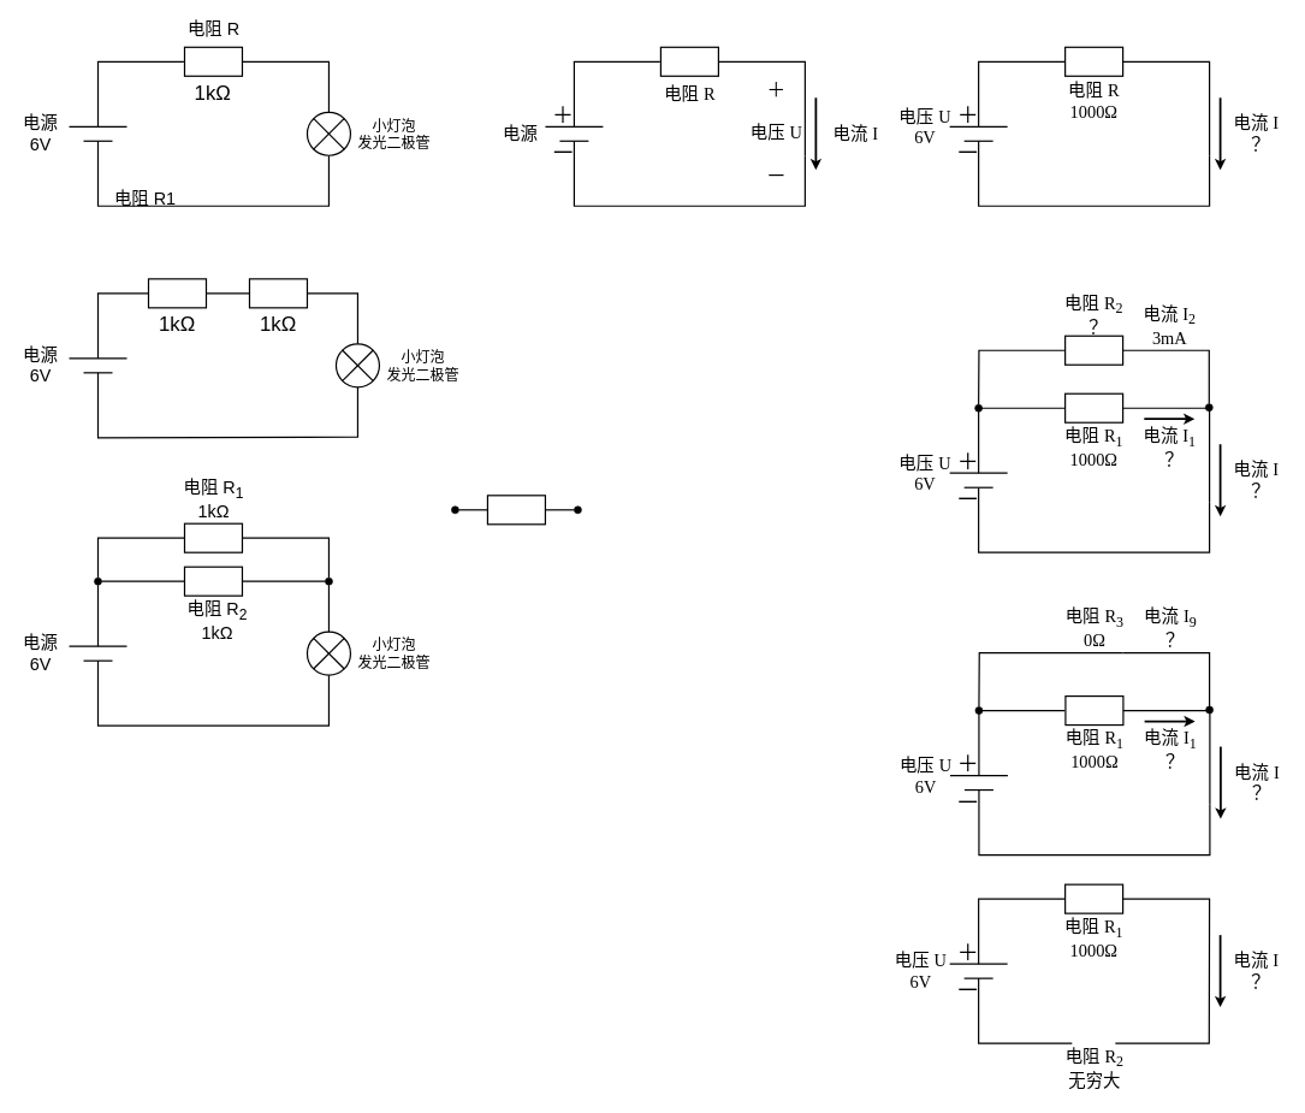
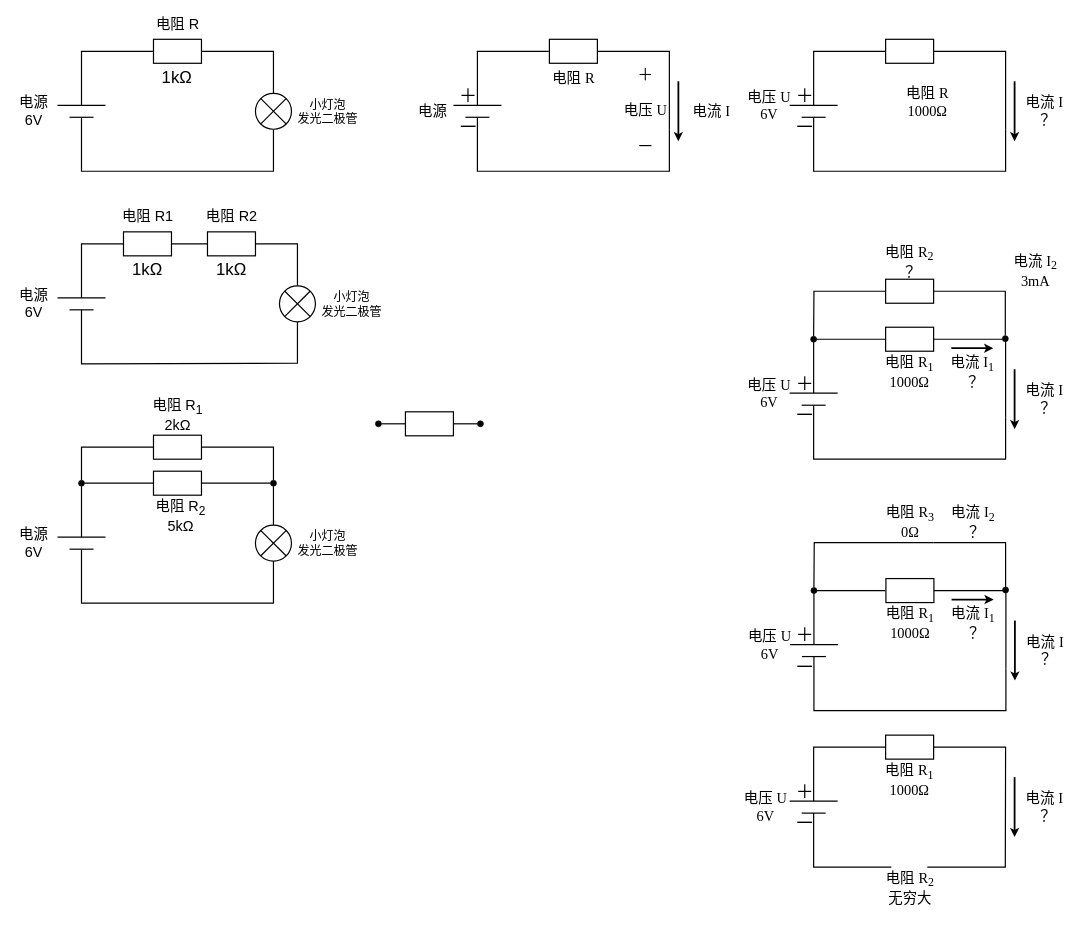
- <mxCell id="75" value="&lt;font style=&quot;font-size: 24px;&quot;&gt;电阻&amp;nbsp;&lt;/font&gt;&lt;span style=&quot;font-family: &amp;quot;Times New Roman&amp;quot;; font-size: 24px; background-color: transparent; color: light-dark(rgb(0, 0, 0), rgb(255, 255, 255));&quot;&gt;R&lt;/span&gt;&lt;div&gt;&lt;span style=&quot;font-family: &amp;quot;Times New Roman&amp;quot;; font-size: 24px; background-color: transparent; color: light-dark(rgb(0, 0, 0), rgb(255, 255, 255));&quot;&gt;1000Ω&lt;/span&gt;&lt;/div&gt;" style="text;html=1;align=center;verticalAlign=middle;resizable=0;points=[];autosize=1;strokeColor=none;fillColor=none;" vertex="1" parent="1"><mxGeometry x="1470" y="105" width="90" height="70" as="geometry" /></mxCell>
+ <mxCell id="75" value="&lt;font style=&quot;font-size: 24px;&quot;&gt;电阻&amp;nbsp;&lt;/font&gt;&lt;span style=&quot;font-family: &amp;quot;Times New Roman&amp;quot;; font-size: 24px; background-color: transparent; color: light-dark(rgb(0, 0, 0), rgb(255, 255, 255));&quot;&gt;R&lt;/span&gt;&lt;div&gt;&lt;span style=&quot;font-family: &amp;quot;Times New Roman&amp;quot;; font-size: 24px; background-color: transparent; color: light-dark(rgb(0, 0, 0), rgb(255, 255, 255));&quot;&gt;1000Ω&lt;/span&gt;&lt;/div&gt;" style="text;html=1;align=center;verticalAlign=middle;resizable=0;points=[];autosize=1;strokeColor=none;fillColor=none;" vertex="1" parent="1"><mxGeometry x="1500" y="135" width="90" height="70" as="geometry" /></mxCell>
- <mxCell id="23" value="&lt;font style=&quot;font-size: 24px;&quot;&gt;电阻 R1&lt;/font&gt;" style="text;html=1;align=center;verticalAlign=middle;resizable=0;points=[];autosize=1;strokeColor=none;fillColor=none;" parent="1" vertex="1"><mxGeometry x="145" y="256" width="110" height="40" as="geometry" /></mxCell>
+ <mxCell id="23" value="&lt;font style=&quot;font-size: 24px;&quot;&gt;电阻 R1&lt;/font&gt;" style="text;html=1;align=center;verticalAlign=middle;resizable=0;points=[];autosize=1;strokeColor=none;fillColor=none;" parent="1" vertex="1"><mxGeometry x="190" y="341" width="110" height="40" as="geometry" /></mxCell>
+ <mxCell id="27" value="&lt;font style=&quot;font-size: 24px;&quot;&gt;电阻 R2&lt;/font&gt;" style="text;html=1;align=center;verticalAlign=middle;resizable=0;points=[];autosize=1;strokeColor=none;fillColor=none;" parent="1" vertex="1"><mxGeometry x="330" y="341" width="110" height="40" as="geometry" /></mxCell>
- <mxCell id="101" value="&lt;font style=&quot;font-size: 24px;&quot;&gt;电流&amp;nbsp;&lt;/font&gt;&lt;span style=&quot;font-family: &amp;quot;Times New Roman&amp;quot;; font-size: 24px; background-color: transparent; color: light-dark(rgb(0, 0, 0), rgb(255, 255, 255));&quot;&gt;I&lt;sub&gt;2&lt;/sub&gt;&lt;/span&gt;&lt;div&gt;&lt;span style=&quot;font-family: &amp;quot;Times New Roman&amp;quot;; font-size: 24px; background-color: transparent; color: light-dark(rgb(0, 0, 0), rgb(255, 255, 255));&quot;&gt;3mA&lt;/span&gt;&lt;/div&gt;" style="text;html=1;align=center;verticalAlign=middle;resizable=0;points=[];autosize=1;strokeColor=none;fillColor=none;" vertex="1" parent="1"><mxGeometry x="1570" y="411" width="100" height="80" as="geometry" /></mxCell>
+ <mxCell id="101" value="&lt;font style=&quot;font-size: 24px;&quot;&gt;电流&amp;nbsp;&lt;/font&gt;&lt;span style=&quot;font-family: &amp;quot;Times New Roman&amp;quot;; font-size: 24px; background-color: transparent; color: light-dark(rgb(0, 0, 0), rgb(255, 255, 255));&quot;&gt;I&lt;sub&gt;2&lt;/sub&gt;&lt;/span&gt;&lt;div&gt;&lt;span style=&quot;font-family: &amp;quot;Times New Roman&amp;quot;; font-size: 24px; background-color: transparent; color: light-dark(rgb(0, 0, 0), rgb(255, 255, 255));&quot;&gt;3mA&lt;/span&gt;&lt;/div&gt;" style="text;html=1;align=center;verticalAlign=middle;resizable=0;points=[];autosize=1;strokeColor=none;fillColor=none;" vertex="1" parent="1"><mxGeometry x="1675" y="411" width="100" height="80" as="geometry" /></mxCell>
- <mxCell id="36" value="&lt;font style=&quot;font-size: 24px;&quot;&gt;电阻 R&lt;sub&gt;1&lt;/sub&gt;&lt;br&gt;1kΩ&lt;/font&gt;" style="text;html=1;align=center;verticalAlign=middle;resizable=0;points=[];autosize=1;strokeColor=none;fillColor=none;" parent="1" vertex="1"><mxGeometry x="240" y="652" width="110" height="80" as="geometry" /></mxCell>
+ <mxCell id="36" value="&lt;font style=&quot;font-size: 24px;&quot;&gt;电阻 R&lt;sub&gt;1&lt;/sub&gt;&lt;br&gt;2kΩ&lt;/font&gt;" style="text;html=1;align=center;verticalAlign=middle;resizable=0;points=[];autosize=1;strokeColor=none;fillColor=none;" parent="1" vertex="1"><mxGeometry x="240" y="652" width="110" height="80" as="geometry" /></mxCell>
- <mxCell id="39" value="&lt;font style=&quot;font-size: 24px;&quot;&gt;电阻 R&lt;sub&gt;2&lt;/sub&gt;&lt;br&gt;1kΩ&lt;/font&gt;" style="text;html=1;align=center;verticalAlign=middle;resizable=0;points=[];autosize=1;strokeColor=none;fillColor=none;" parent="1" vertex="1"><mxGeometry x="245" y="820" width="110" height="80" as="geometry" /></mxCell>
+ <mxCell id="39" value="&lt;font style=&quot;font-size: 24px;&quot;&gt;电阻 R&lt;sub&gt;2&lt;/sub&gt;&lt;br&gt;5kΩ&lt;/font&gt;" style="text;html=1;align=center;verticalAlign=middle;resizable=0;points=[];autosize=1;strokeColor=none;fillColor=none;" parent="1" vertex="1"><mxGeometry x="245" y="820" width="110" height="80" as="geometry" /></mxCell>
- <mxCell id="122" value="&lt;font style=&quot;font-size: 24px;&quot;&gt;电流&amp;nbsp;&lt;/font&gt;&lt;span style=&quot;font-family: &amp;quot;Times New Roman&amp;quot;; font-size: 24px; background-color: transparent; color: light-dark(rgb(0, 0, 0), rgb(255, 255, 255));&quot;&gt;I&lt;sub&gt;9&lt;/sub&gt;&lt;/span&gt;&lt;div&gt;&lt;span style=&quot;font-family: &amp;quot;Times New Roman&amp;quot;; font-size: 24px; background-color: transparent; color: light-dark(rgb(0, 0, 0), rgb(255, 255, 255));&quot;&gt;？&lt;/span&gt;&lt;/div&gt;" style="text;html=1;align=center;verticalAlign=middle;resizable=0;points=[];autosize=1;strokeColor=none;fillColor=none;" vertex="1" parent="1"><mxGeometry x="1570.5" y="830" width="100" height="80" as="geometry" /></mxCell>
+ <mxCell id="122" value="&lt;font style=&quot;font-size: 24px;&quot;&gt;电流&amp;nbsp;&lt;/font&gt;&lt;span style=&quot;font-family: &amp;quot;Times New Roman&amp;quot;; font-size: 24px; background-color: transparent; color: light-dark(rgb(0, 0, 0), rgb(255, 255, 255));&quot;&gt;I&lt;sub&gt;2&lt;/sub&gt;&lt;/span&gt;&lt;div&gt;&lt;span style=&quot;font-family: &amp;quot;Times New Roman&amp;quot;; font-size: 24px; background-color: transparent; color: light-dark(rgb(0, 0, 0), rgb(255, 255, 255));&quot;&gt;？&lt;/span&gt;&lt;/div&gt;" style="text;html=1;align=center;verticalAlign=middle;resizable=0;points=[];autosize=1;strokeColor=none;fillColor=none;" vertex="1" parent="1"><mxGeometry x="1570.5" y="830" width="100" height="80" as="geometry" /></mxCell>
